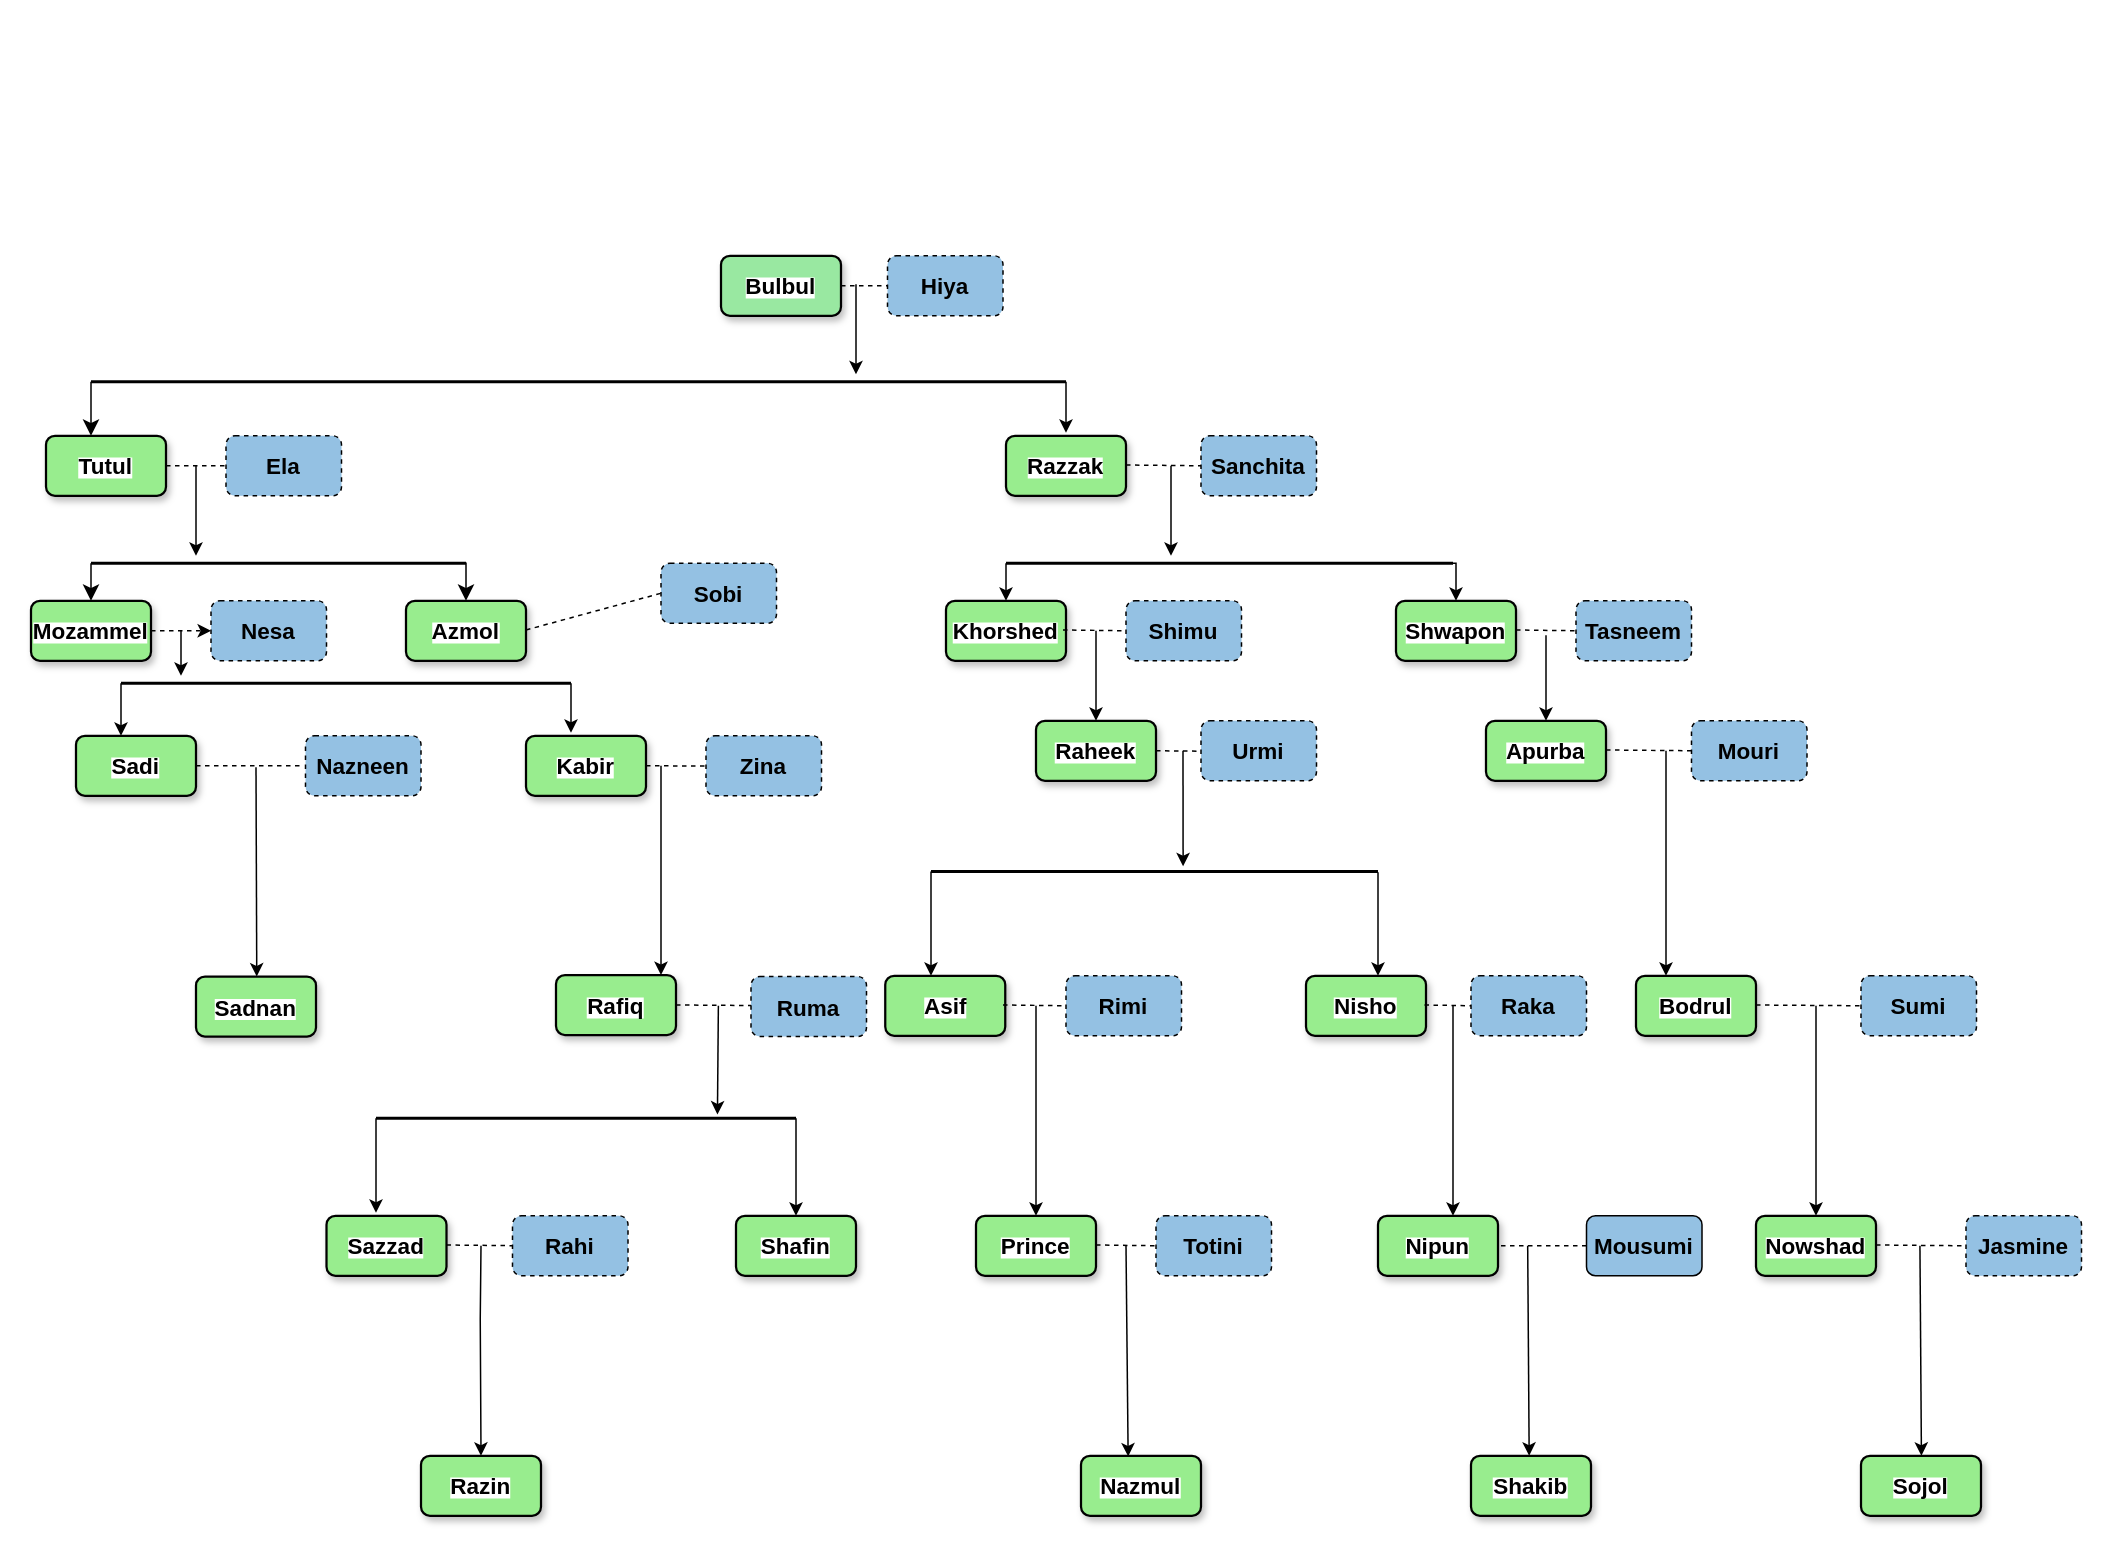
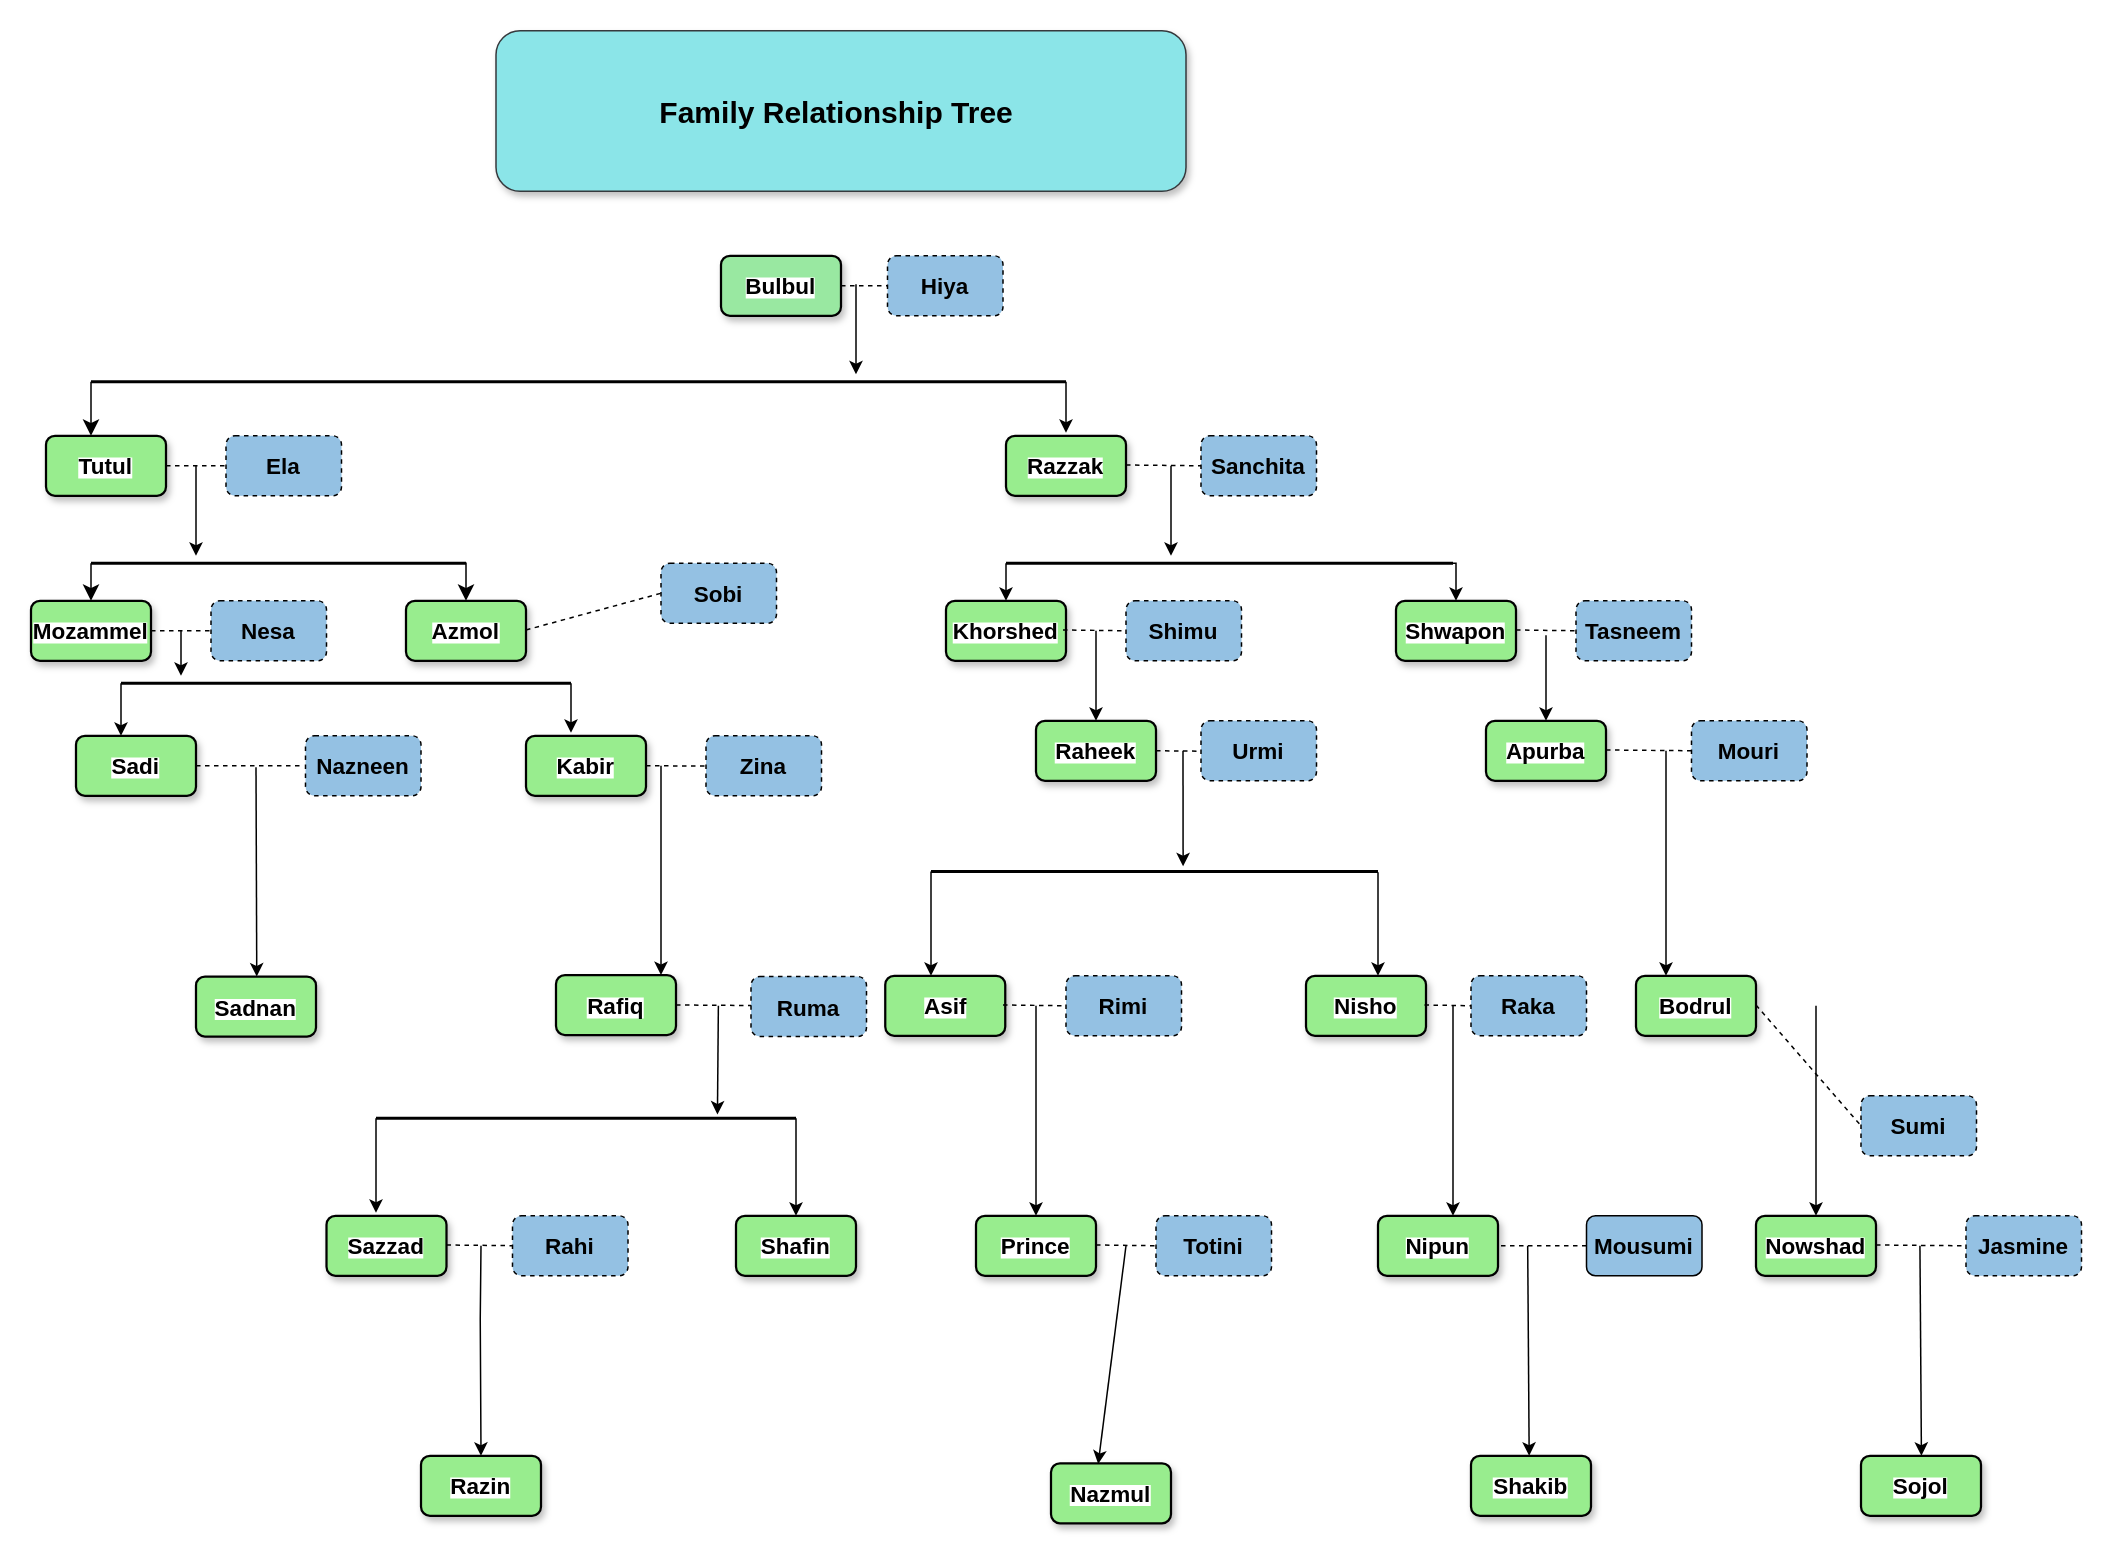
+ <mxCell id="2" value="&lt;font size=&quot;1&quot;&gt;&lt;b style=&quot;font-size: 20px&quot;&gt;Family Relationship Tree&amp;nbsp;&lt;/b&gt;&lt;/font&gt;" style="text;html=1;strokeColor=#36393d;fillColor=#8be5e8;align=center;verticalAlign=middle;whiteSpace=wrap;rounded=1;labelBorderColor=none;glass=0;sketch=0;shadow=1;" parent="1" vertex="1"><mxGeometry x="330" y="20" width="460" height="107" as="geometry" /></mxCell>
- <mxCell id="24" value="" style="endArrow=classic;dashed=1;html=1;rounded=0;entryX=0;entryY=0.5;entryDx=0;entryDy=0;" edge="1" parent="1" source="16" target="17"><mxGeometry width="50" height="50" relative="1" as="geometry"><mxPoint x="90" y="430" as="sourcePoint" /><mxPoint x="140" y="380" as="targetPoint" /></mxGeometry></mxCell>
+ <mxCell id="24" value="" style="endArrow=none;dashed=1;html=1;rounded=0;entryX=0;entryY=0.5;entryDx=0;entryDy=0;" edge="1" parent="1" source="16" target="17"><mxGeometry width="50" height="50" relative="1" as="geometry"><mxPoint x="90" y="430" as="sourcePoint" /><mxPoint x="140" y="380" as="targetPoint" /></mxGeometry></mxCell>
- <mxCell id="92" value="&lt;b&gt;&lt;font style=&quot;font-size: 15px&quot;&gt;Sumi&lt;/font&gt;&lt;/b&gt;" style="whiteSpace=wrap;html=1;rounded=1;dashed=1;strokeWidth=1;labelBackgroundColor=none;fillColor=#94c1e3;" vertex="1" parent="1"><mxGeometry x="1240" y="650" width="77" height="40" as="geometry" /></mxCell>
+ <mxCell id="92" value="&lt;b&gt;&lt;font style=&quot;font-size: 15px&quot;&gt;Sumi&lt;/font&gt;&lt;/b&gt;" style="whiteSpace=wrap;html=1;rounded=1;dashed=1;strokeWidth=1;labelBackgroundColor=none;fillColor=#94c1e3;" vertex="1" parent="1"><mxGeometry x="1240" y="730" width="77" height="40" as="geometry" /></mxCell>
- <mxCell id="81" value="&lt;span style=&quot;text-align: left ; background-color: rgb(255 , 255 , 255)&quot;&gt;&lt;b&gt;&lt;font style=&quot;font-size: 15px&quot;&gt;Nazmul&lt;/font&gt;&lt;/b&gt;&lt;/span&gt;" style="rounded=1;whiteSpace=wrap;html=1;align=center;glass=0;sketch=0;shadow=1;strokeWidth=1.5;labelBackgroundColor=none;fillColor=#98ed8e;" vertex="1" parent="1"><mxGeometry x="720" y="970" width="80" height="40" as="geometry" /></mxCell>
+ <mxCell id="81" value="&lt;span style=&quot;text-align: left ; background-color: rgb(255 , 255 , 255)&quot;&gt;&lt;b&gt;&lt;font style=&quot;font-size: 15px&quot;&gt;Nazmul&lt;/font&gt;&lt;/b&gt;&lt;/span&gt;" style="rounded=1;whiteSpace=wrap;html=1;align=center;glass=0;sketch=0;shadow=1;strokeWidth=1.5;labelBackgroundColor=none;fillColor=#98ed8e;" vertex="1" parent="1"><mxGeometry x="700" y="975" width="80" height="40" as="geometry" /></mxCell>
